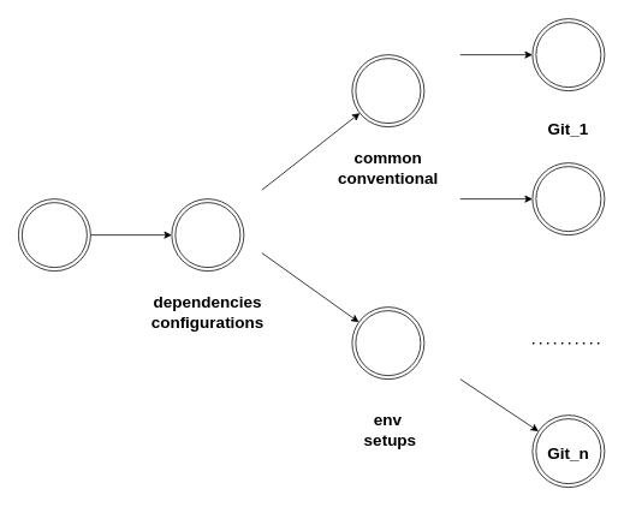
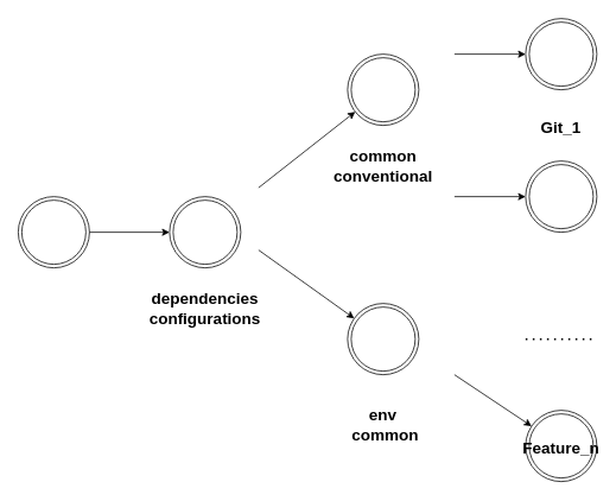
- <mxCell id="13" value="&lt;span style=&quot;font-size: 18px;&quot;&gt;&lt;b&gt;env&lt;br&gt;&amp;nbsp;setups&lt;br&gt;&lt;/b&gt;&lt;/span&gt;" style="text;html=1;strokeColor=none;fillColor=none;align=center;verticalAlign=middle;whiteSpace=wrap;rounded=0;" vertex="1" parent="11"><mxGeometry y="114.286" width="80" height="45.714" as="geometry" /></mxCell>
+ <mxCell id="13" value="&lt;span style=&quot;font-size: 18px;&quot;&gt;&lt;b&gt;env&lt;br&gt;&amp;nbsp;common&lt;br&gt;&lt;/b&gt;&lt;/span&gt;" style="text;html=1;strokeColor=none;fillColor=none;align=center;verticalAlign=middle;whiteSpace=wrap;rounded=0;" vertex="1" parent="11"><mxGeometry y="114.286" width="80" height="45.714" as="geometry" /></mxCell>
- <mxCell id="20" value="&lt;span style=&quot;font-size: 18px;&quot;&gt;&lt;b&gt;Git_n&lt;br&gt;&lt;/b&gt;&lt;/span&gt;" style="text;html=1;strokeColor=none;fillColor=none;align=center;verticalAlign=middle;whiteSpace=wrap;rounded=0;" vertex="1" parent="1"><mxGeometry x="590" y="479.996" width="80" height="45.714" as="geometry" /></mxCell>
+ <mxCell id="20" value="&lt;span style=&quot;font-size: 18px;&quot;&gt;&lt;b&gt;Feature_n&lt;br&gt;&lt;/b&gt;&lt;/span&gt;" style="text;html=1;strokeColor=none;fillColor=none;align=center;verticalAlign=middle;whiteSpace=wrap;rounded=0;" vertex="1" parent="1"><mxGeometry x="590" y="479.996" width="80" height="45.714" as="geometry" /></mxCell>
